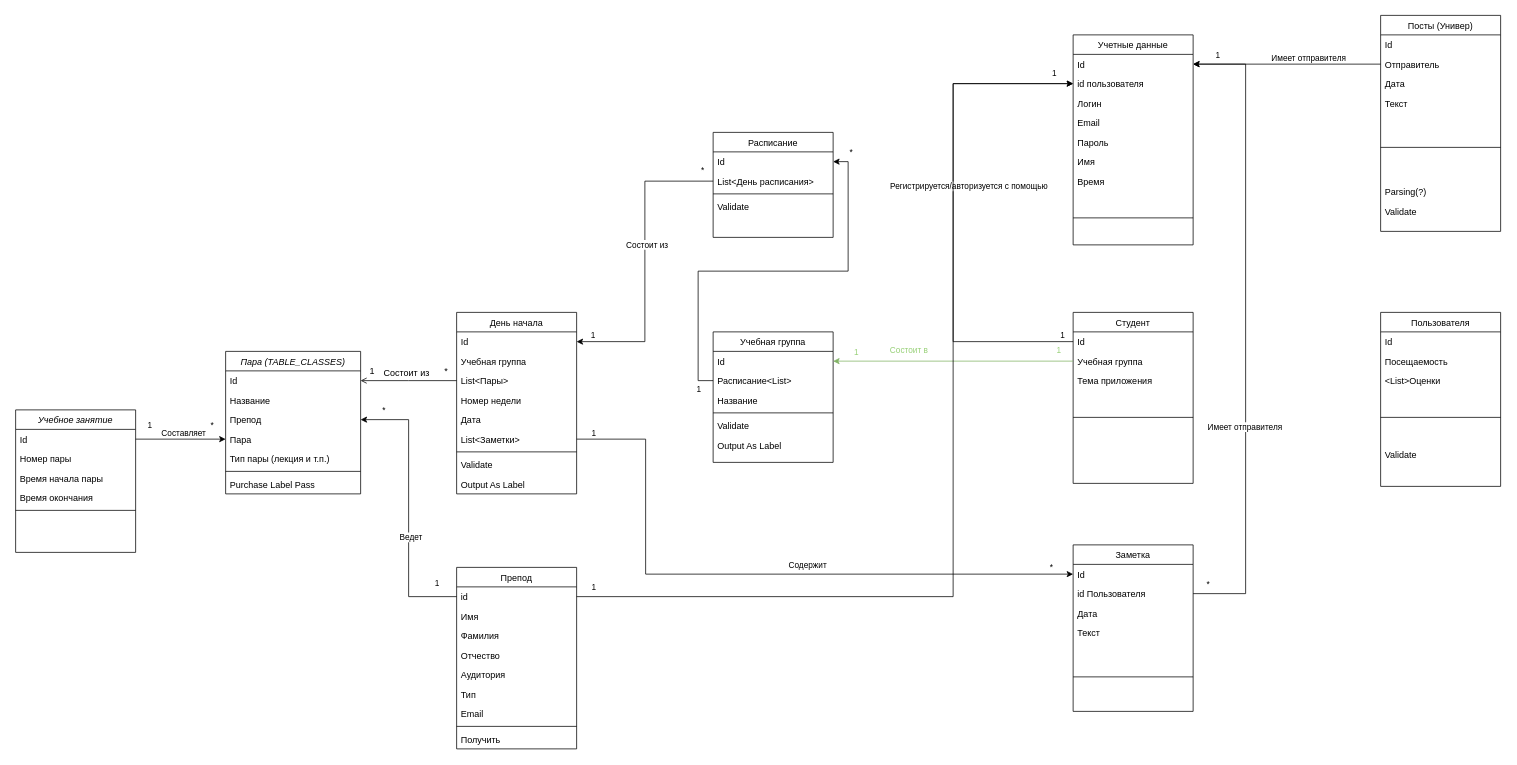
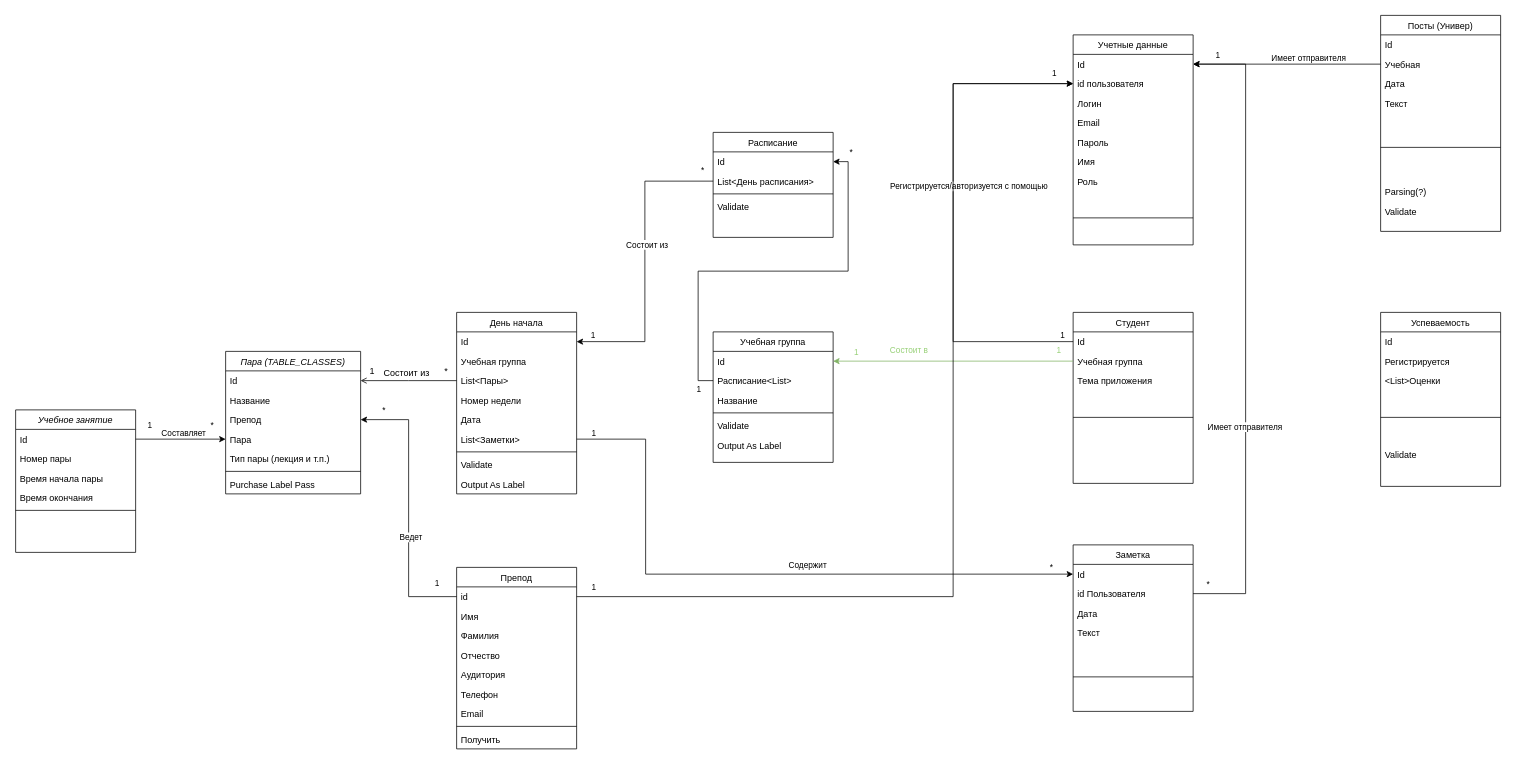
- <mxCell id="60" value="Отправитель" style="text;align=left;verticalAlign=top;spacingLeft=4;spacingRight=4;overflow=hidden;rotatable=0;points=[[0,0.5],[1,0.5]];portConstraint=eastwest;" parent="58" vertex="1"><mxGeometry y="52" width="160" height="26" as="geometry" /></mxCell>
+ <mxCell id="60" value="Учебная" style="text;align=left;verticalAlign=top;spacingLeft=4;spacingRight=4;overflow=hidden;rotatable=0;points=[[0,0.5],[1,0.5]];portConstraint=eastwest;" parent="58" vertex="1"><mxGeometry y="52" width="160" height="26" as="geometry" /></mxCell>
- <mxCell id="81" value="Время" style="text;align=left;verticalAlign=top;spacingLeft=4;spacingRight=4;overflow=hidden;rotatable=0;points=[[0,0.5],[1,0.5]];portConstraint=eastwest;" parent="74" vertex="1"><mxGeometry y="182" width="160" height="26" as="geometry" /></mxCell>
+ <mxCell id="81" value="Роль" style="text;align=left;verticalAlign=top;spacingLeft=4;spacingRight=4;overflow=hidden;rotatable=0;points=[[0,0.5],[1,0.5]];portConstraint=eastwest;" parent="74" vertex="1"><mxGeometry y="182" width="160" height="26" as="geometry" /></mxCell>
- <mxCell id="52" value="Пользователя" style="swimlane;fontStyle=0;align=center;verticalAlign=top;childLayout=stackLayout;horizontal=1;startSize=26;horizontalStack=0;resizeParent=1;resizeLast=0;collapsible=1;marginBottom=0;rounded=0;shadow=0;strokeWidth=1;" parent="1" vertex="1"><mxGeometry x="1840" y="416" width="160" height="232" as="geometry"><mxRectangle x="550" y="140" width="160" height="26" as="alternateBounds" /></mxGeometry></mxCell>
+ <mxCell id="52" value="Успеваемость" style="swimlane;fontStyle=0;align=center;verticalAlign=top;childLayout=stackLayout;horizontal=1;startSize=26;horizontalStack=0;resizeParent=1;resizeLast=0;collapsible=1;marginBottom=0;rounded=0;shadow=0;strokeWidth=1;" parent="1" vertex="1"><mxGeometry x="1840" y="416" width="160" height="232" as="geometry"><mxRectangle x="550" y="140" width="160" height="26" as="alternateBounds" /></mxGeometry></mxCell>
- <mxCell id="54" value="Посещаемость" style="text;align=left;verticalAlign=top;spacingLeft=4;spacingRight=4;overflow=hidden;rotatable=0;points=[[0,0.5],[1,0.5]];portConstraint=eastwest;" parent="52" vertex="1"><mxGeometry y="52" width="160" height="26" as="geometry" /></mxCell>
+ <mxCell id="54" value="Регистрируется" style="text;align=left;verticalAlign=top;spacingLeft=4;spacingRight=4;overflow=hidden;rotatable=0;points=[[0,0.5],[1,0.5]];portConstraint=eastwest;" parent="52" vertex="1"><mxGeometry y="52" width="160" height="26" as="geometry" /></mxCell>
- <mxCell id="16" value="Тип" style="text;align=left;verticalAlign=top;spacingLeft=4;spacingRight=4;overflow=hidden;rotatable=0;points=[[0,0.5],[1,0.5]];portConstraint=eastwest;" parent="10" vertex="1"><mxGeometry y="156" width="160" height="26" as="geometry" /></mxCell>
+ <mxCell id="16" value="Телефон" style="text;align=left;verticalAlign=top;spacingLeft=4;spacingRight=4;overflow=hidden;rotatable=0;points=[[0,0.5],[1,0.5]];portConstraint=eastwest;" parent="10" vertex="1"><mxGeometry y="156" width="160" height="26" as="geometry" /></mxCell>
